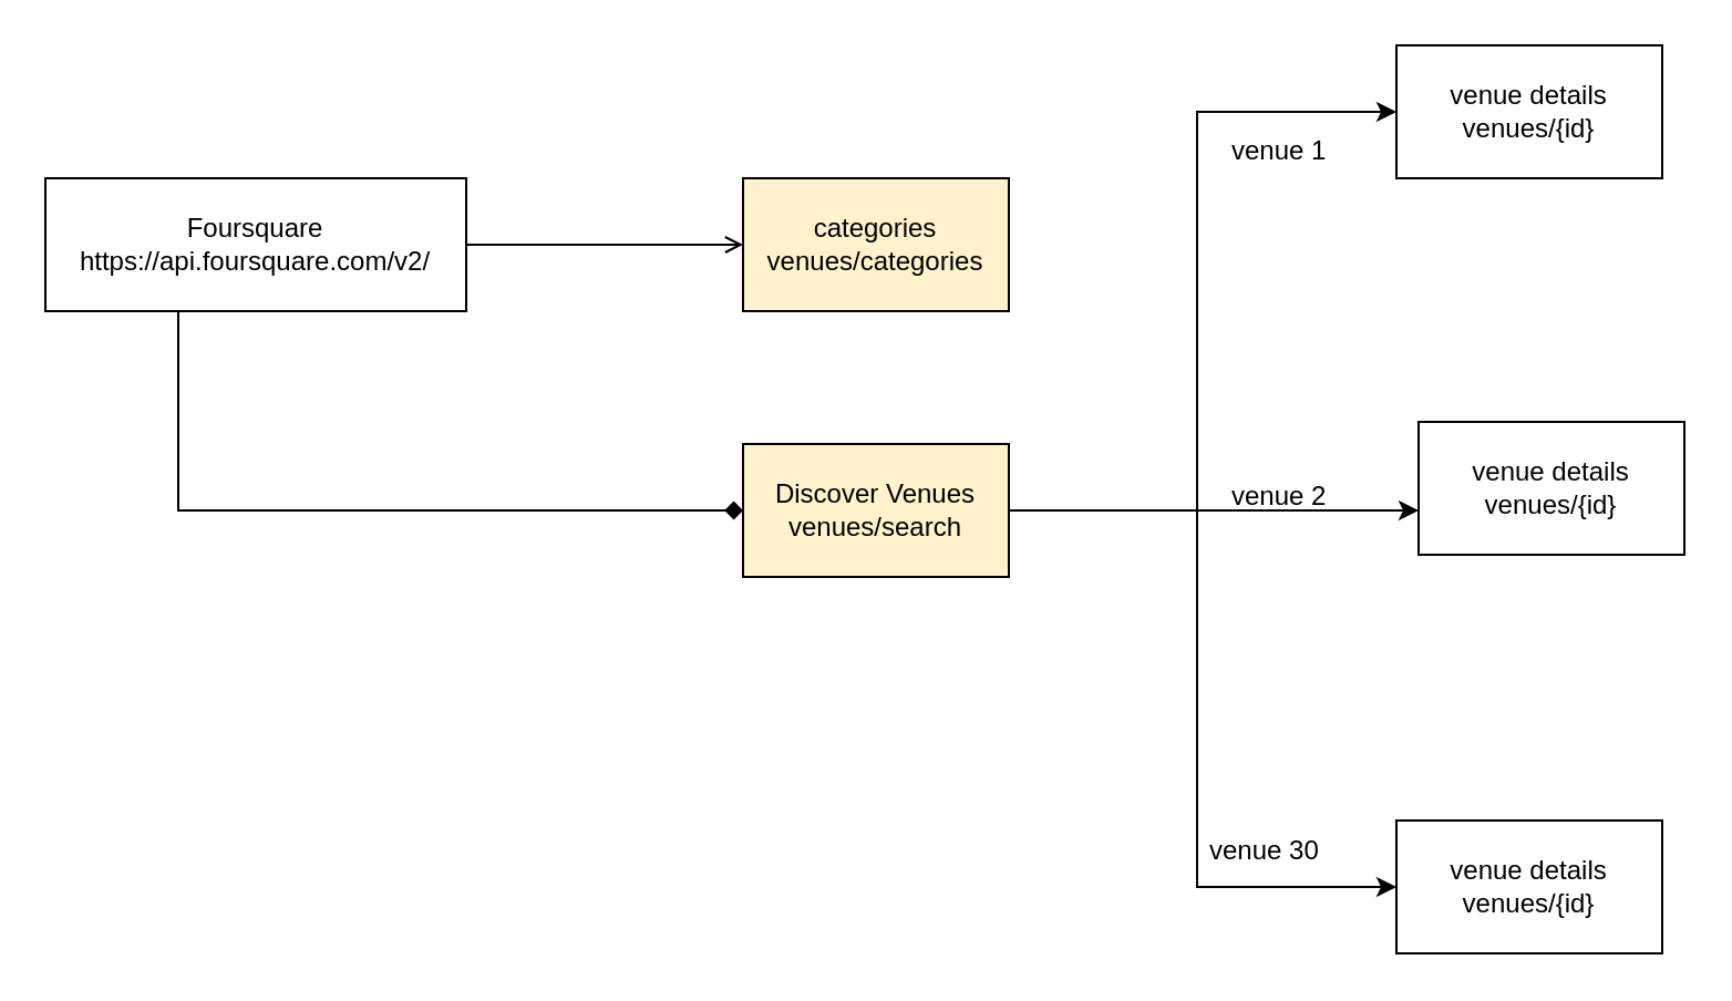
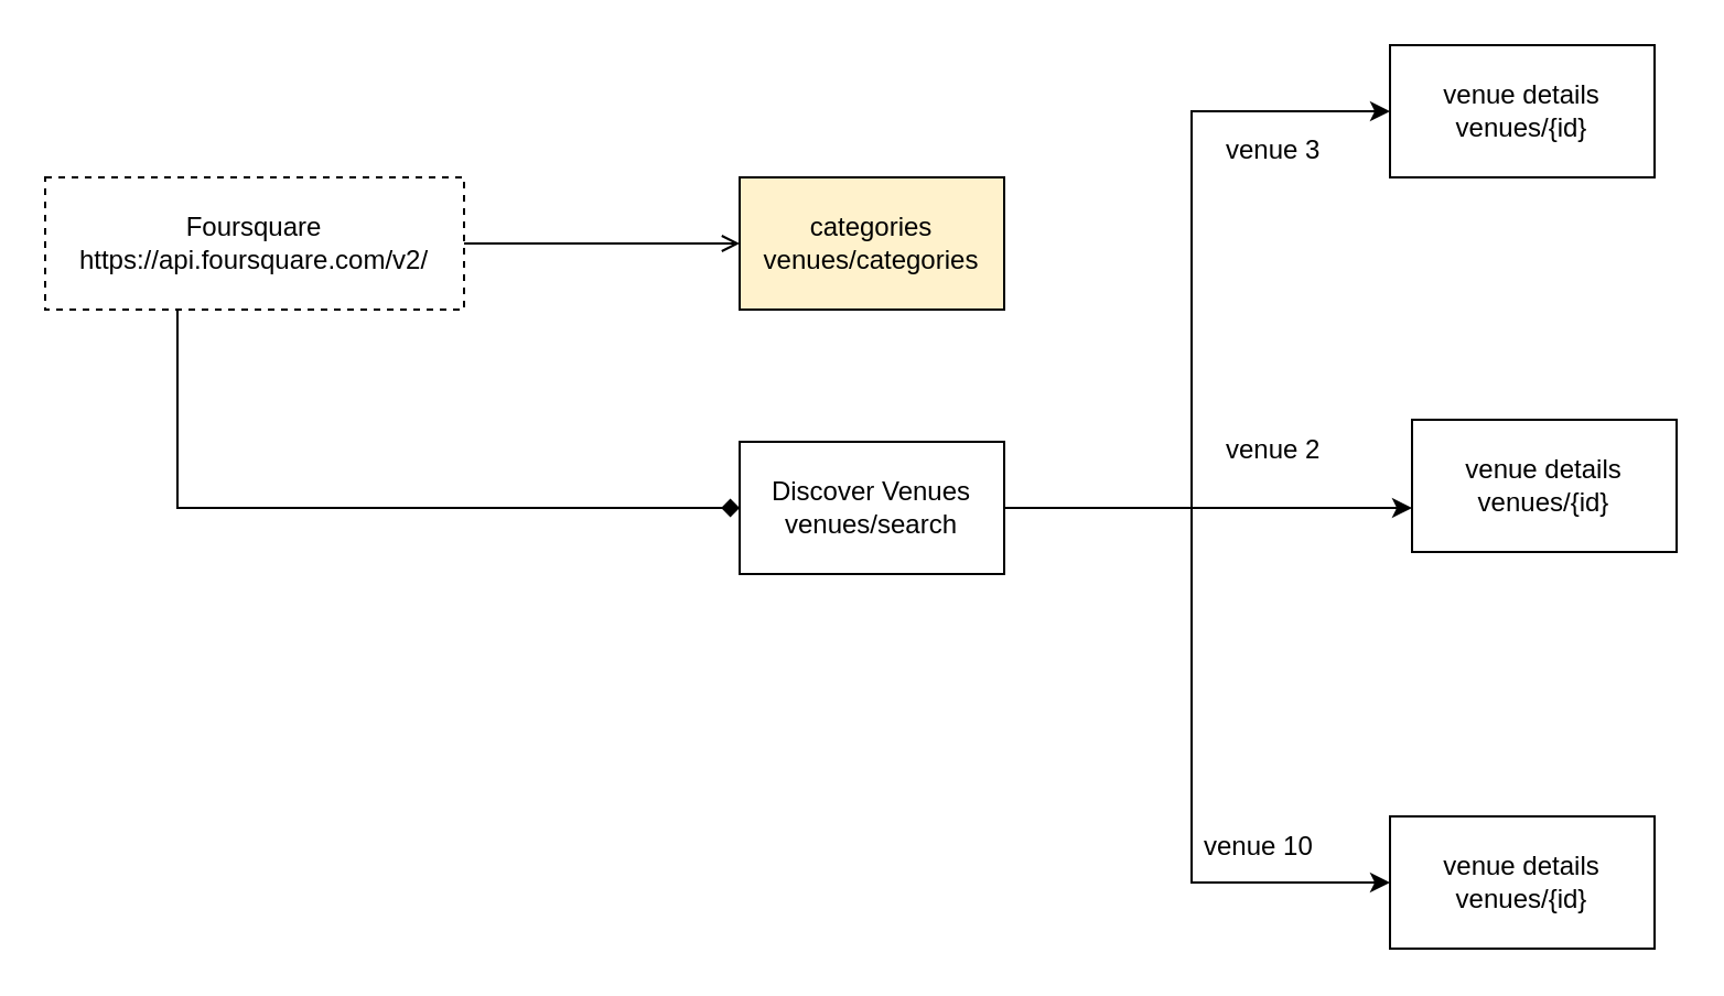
- <mxCell id="13" value="venue 1" style="text;strokeColor=none;fillColor=none;align=left;verticalAlign=top;spacingLeft=4;spacingRight=4;overflow=hidden;rotatable=0;points=[[0,0.5],[1,0.5]];portConstraint=eastwest;" parent="1" vertex="1"><mxGeometry x="550" y="54" width="60" height="26" as="geometry" /></mxCell>
+ <mxCell id="13" value="venue 3" style="text;strokeColor=none;fillColor=none;align=left;verticalAlign=top;spacingLeft=4;spacingRight=4;overflow=hidden;rotatable=0;points=[[0,0.5],[1,0.5]];portConstraint=eastwest;" parent="1" vertex="1"><mxGeometry x="550" y="54" width="60" height="26" as="geometry" /></mxCell>
- <mxCell id="4" value="Foursquare&lt;br&gt;https://api.foursquare.com/v2/" style="rounded=0;whiteSpace=wrap;html=1;" parent="1" vertex="1"><mxGeometry x="20" y="80" width="190" height="60" as="geometry" /></mxCell>
+ <mxCell id="4" value="Foursquare&lt;br&gt;https://api.foursquare.com/v2/" style="rounded=0;whiteSpace=wrap;html=1;dashed=1;" parent="1" vertex="1"><mxGeometry x="20" y="80" width="190" height="60" as="geometry" /></mxCell>
- <mxCell id="14" value="venue 2" style="text;strokeColor=none;fillColor=none;align=left;verticalAlign=top;spacingLeft=4;spacingRight=4;overflow=hidden;rotatable=0;points=[[0,0.5],[1,0.5]];portConstraint=eastwest;" parent="1" vertex="1"><mxGeometry x="550" y="210" width="60" height="26" as="geometry" /></mxCell>
+ <mxCell id="14" value="venue 2" style="text;strokeColor=none;fillColor=none;align=left;verticalAlign=top;spacingLeft=4;spacingRight=4;overflow=hidden;rotatable=0;points=[[0,0.5],[1,0.5]];portConstraint=eastwest;" parent="1" vertex="1"><mxGeometry x="550" y="190" width="60" height="26" as="geometry" /></mxCell>
- <mxCell id="9" value="Discover Venues&lt;br&gt;venues/search" style="whiteSpace=wrap;html=1;rounded=0;fillColor=#fff2cc;" parent="1" vertex="1"><mxGeometry x="335" y="200" width="120" height="60" as="geometry" /></mxCell>
+ <mxCell id="9" value="Discover Venues&lt;br&gt;venues/search" style="whiteSpace=wrap;html=1;rounded=0;" parent="1" vertex="1"><mxGeometry x="335" y="200" width="120" height="60" as="geometry" /></mxCell>
- <mxCell id="15" value="venue 30" style="text;strokeColor=none;fillColor=none;align=left;verticalAlign=top;spacingLeft=4;spacingRight=4;overflow=hidden;rotatable=0;points=[[0,0.5],[1,0.5]];portConstraint=eastwest;" parent="1" vertex="1"><mxGeometry x="540" y="370" width="60" height="26" as="geometry" /></mxCell>
+ <mxCell id="15" value="venue 10" style="text;strokeColor=none;fillColor=none;align=left;verticalAlign=top;spacingLeft=4;spacingRight=4;overflow=hidden;rotatable=0;points=[[0,0.5],[1,0.5]];portConstraint=eastwest;" parent="1" vertex="1"><mxGeometry x="540" y="370" width="60" height="26" as="geometry" /></mxCell>
